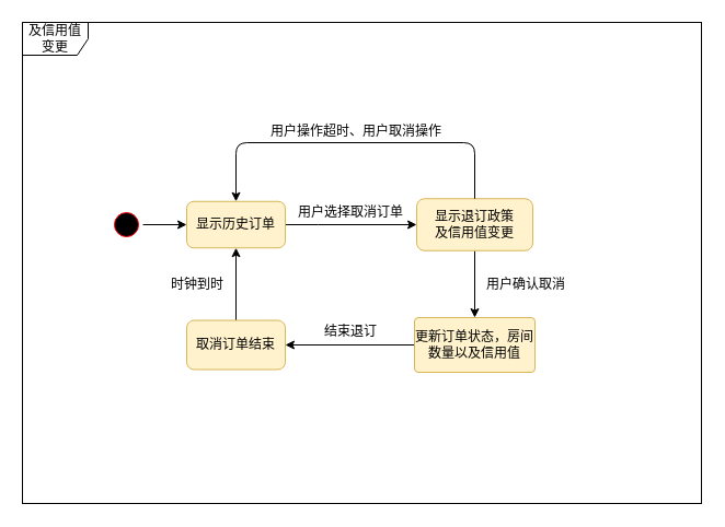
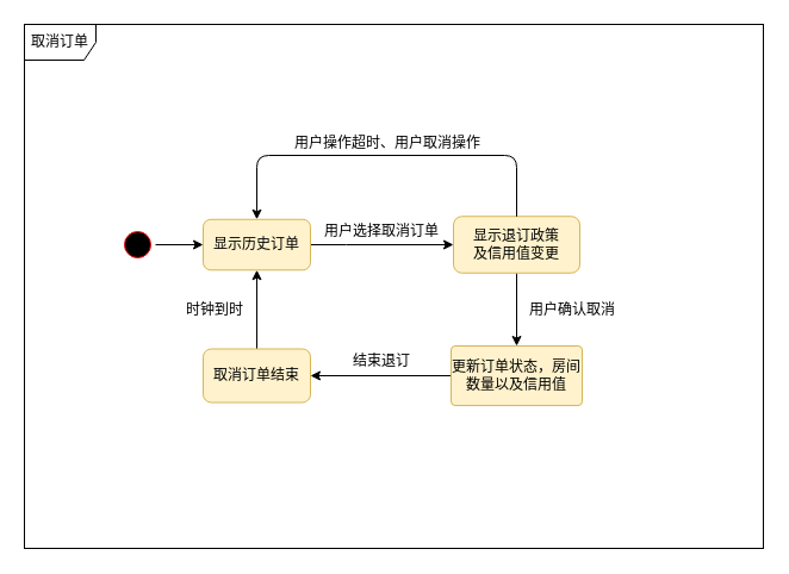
- <mxCell id="19" value="及信用值变更" style="shape=umlFrame;whiteSpace=wrap;html=1;strokeColor=#000000;" vertex="1" parent="1"><mxGeometry x="20" y="20" width="620" height="440" as="geometry" /></mxCell>
+ <mxCell id="19" value="取消订单" style="shape=umlFrame;whiteSpace=wrap;html=1;strokeColor=#000000;" vertex="1" parent="1"><mxGeometry x="20" y="20" width="620" height="440" as="geometry" /></mxCell>
